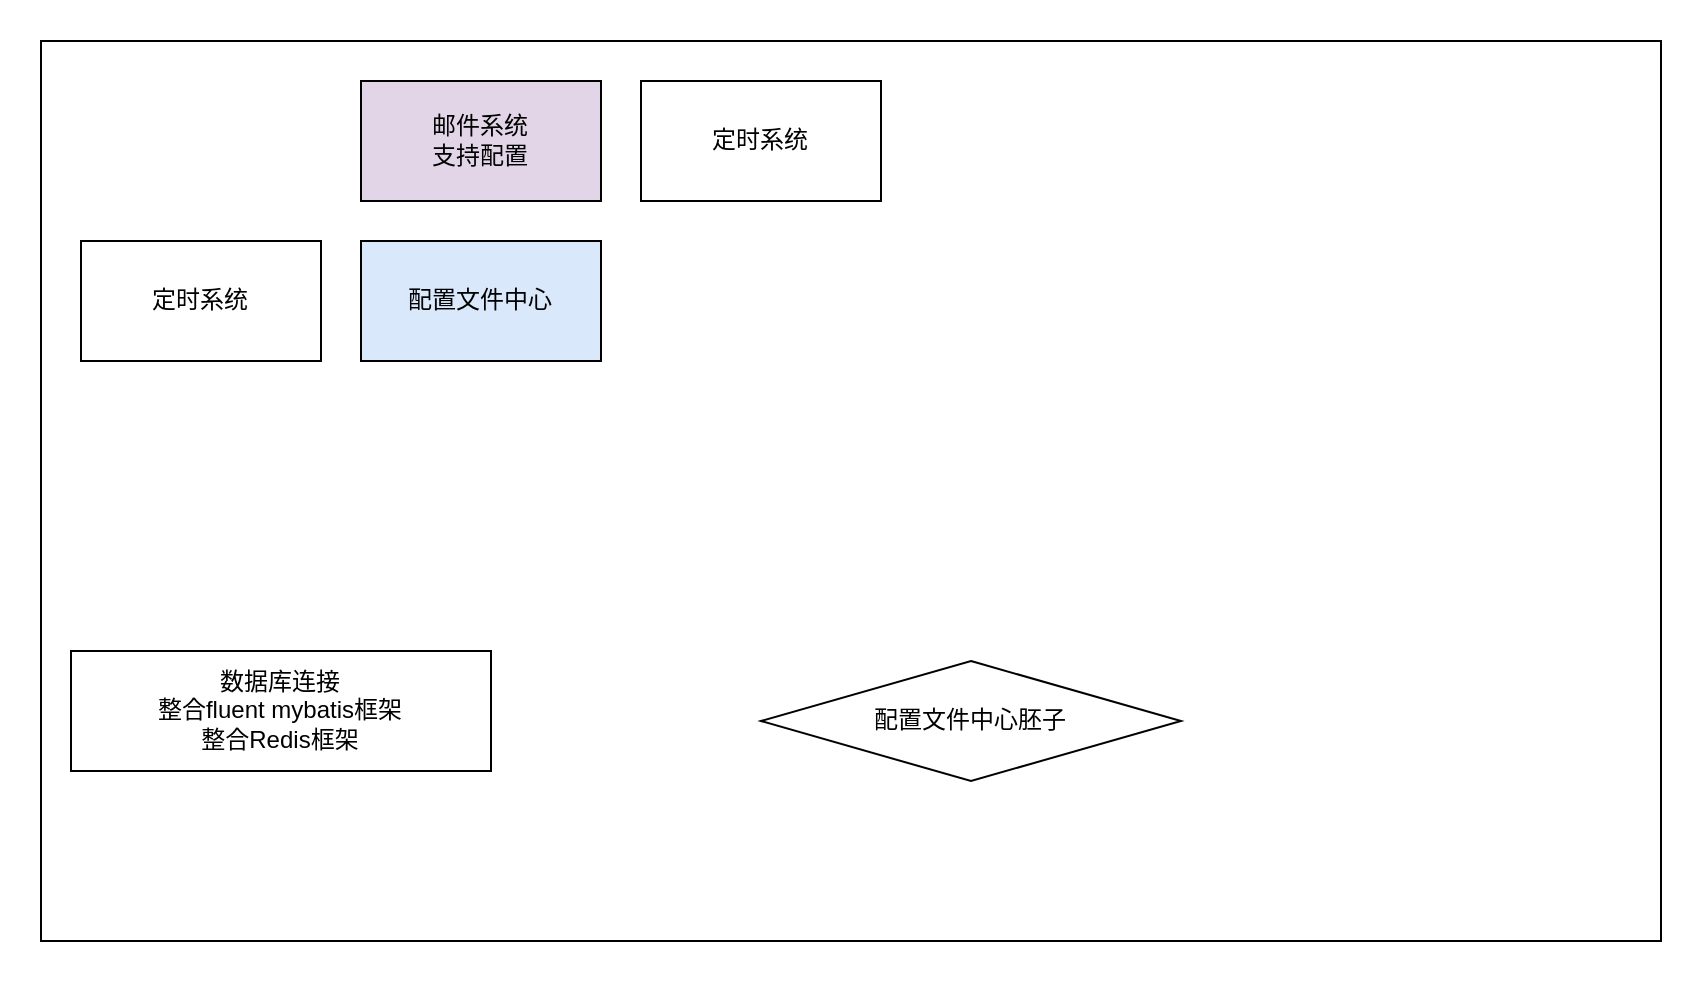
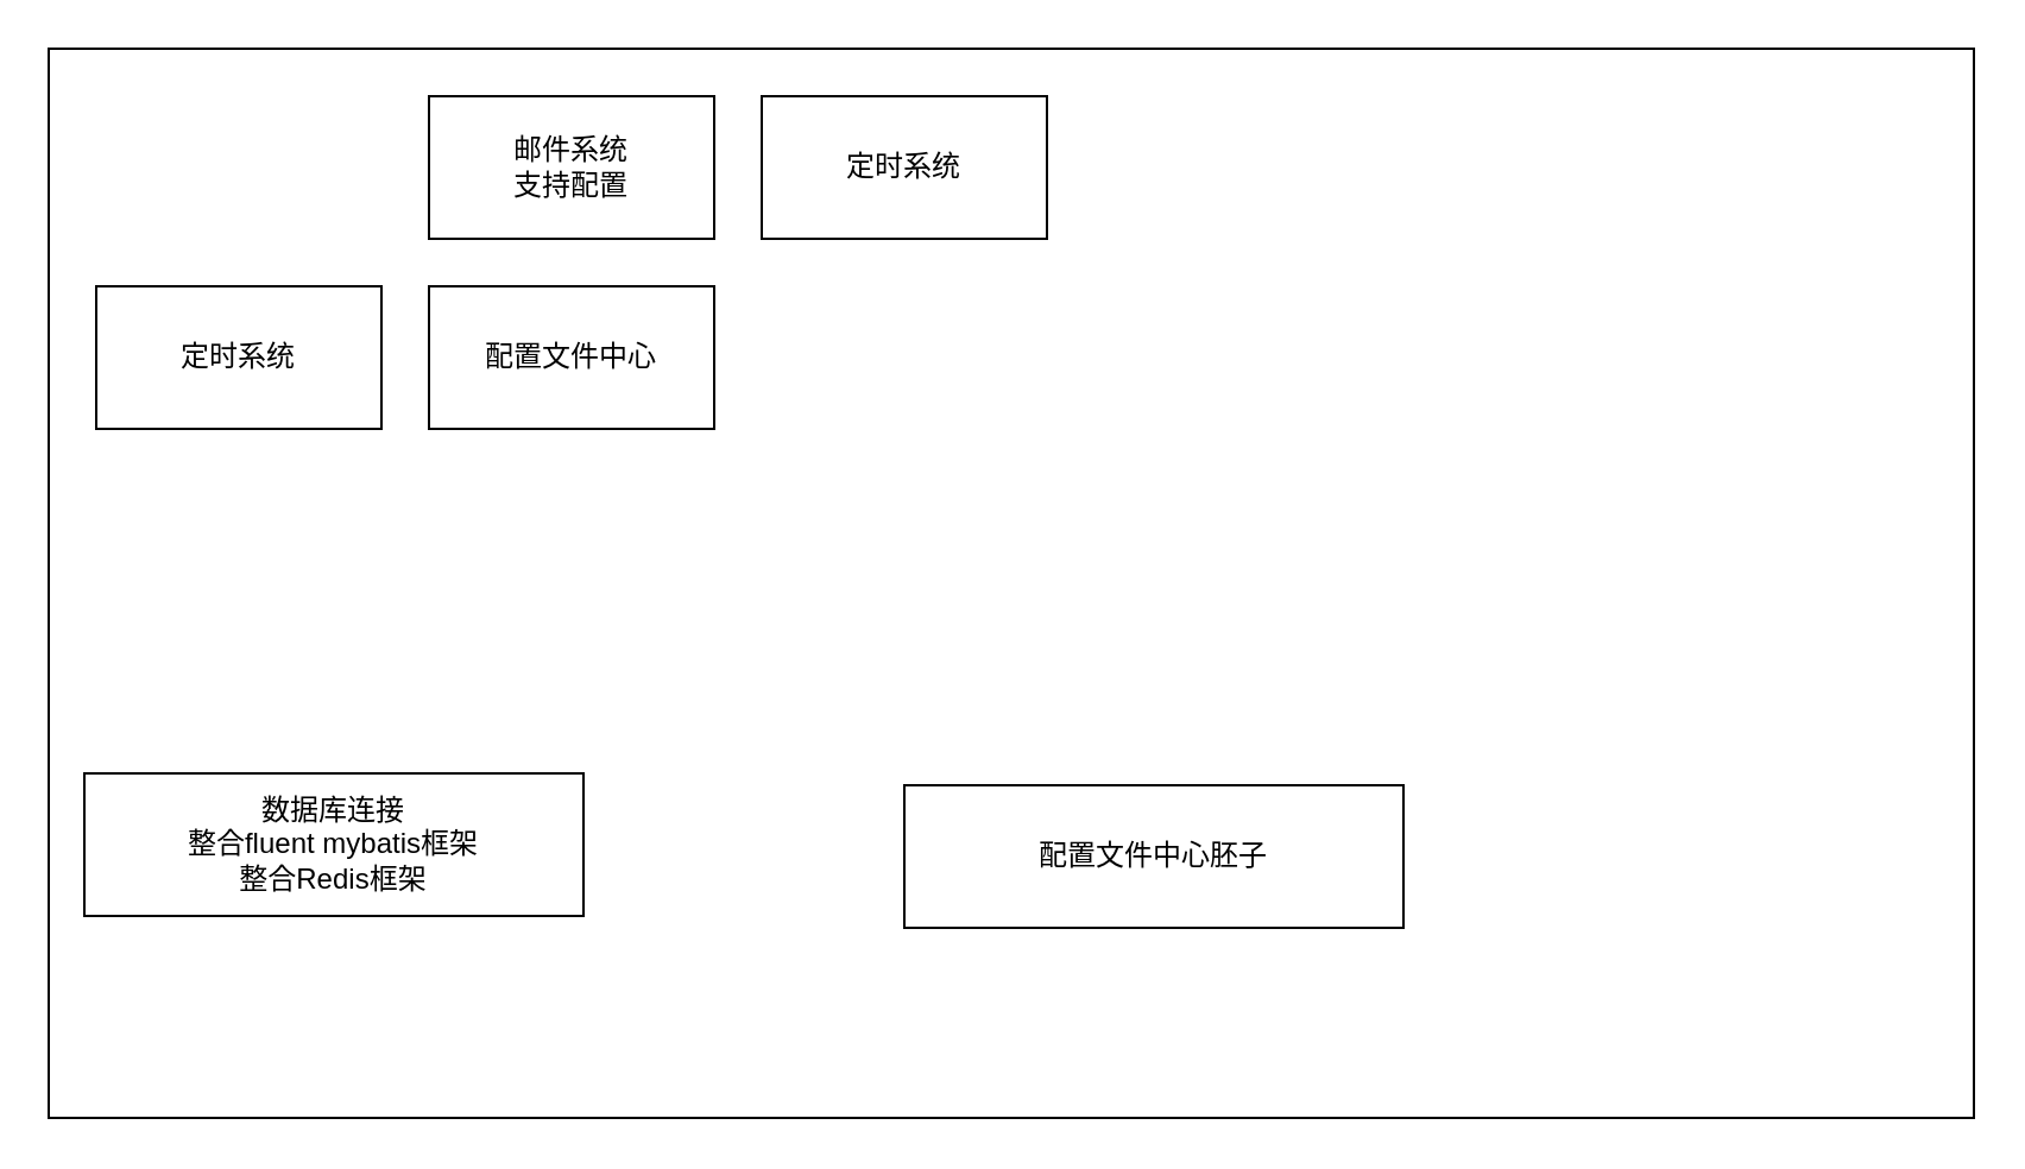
- <mxCell id="3" value="邮件系统&lt;br&gt;支持配置" style="rounded=0;whiteSpace=wrap;html=1;fillColor=#e1d5e7;" vertex="1" parent="1"><mxGeometry x="180" y="40" width="120" height="60" as="geometry" /></mxCell>
+ <mxCell id="3" value="邮件系统&lt;br&gt;支持配置" style="rounded=0;whiteSpace=wrap;html=1;" vertex="1" parent="1"><mxGeometry x="180" y="40" width="120" height="60" as="geometry" /></mxCell>
- <mxCell id="8" value="配置文件中心" style="rounded=0;whiteSpace=wrap;html=1;fillColor=#dae8fc;" vertex="1" parent="1"><mxGeometry x="180" y="120" width="120" height="60" as="geometry" /></mxCell>
+ <mxCell id="8" value="配置文件中心" style="rounded=0;whiteSpace=wrap;html=1;" vertex="1" parent="1"><mxGeometry x="180" y="120" width="120" height="60" as="geometry" /></mxCell>
- <mxCell id="7" value="配置文件中心胚子" style="rhombus;whiteSpace=wrap;html=1;" vertex="1" parent="1"><mxGeometry x="380" y="330" width="210" height="60" as="geometry" /></mxCell>
+ <mxCell id="7" value="配置文件中心胚子" style="rounded=0;whiteSpace=wrap;html=1;" vertex="1" parent="1"><mxGeometry x="380" y="330" width="210" height="60" as="geometry" /></mxCell>
